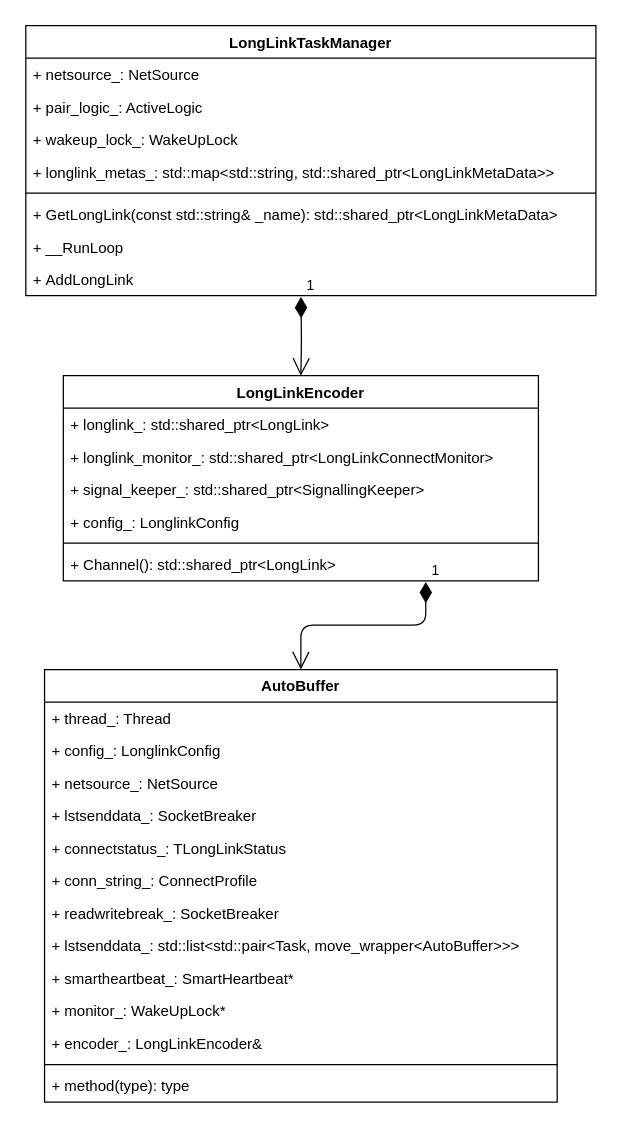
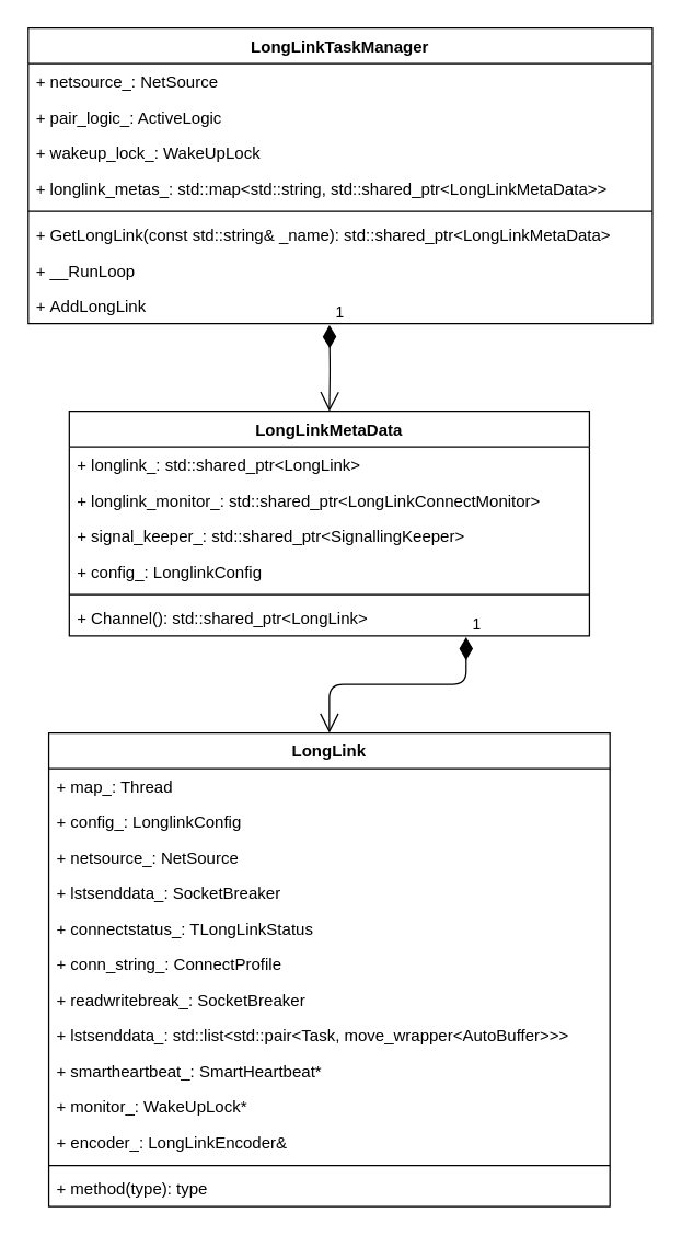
- <mxCell id="11" value="LongLinkEncoder" style="swimlane;fontStyle=1;align=center;verticalAlign=top;childLayout=stackLayout;horizontal=1;startSize=26;horizontalStack=0;resizeParent=1;resizeParentMax=0;resizeLast=0;collapsible=1;marginBottom=0;" vertex="1" parent="1"><mxGeometry x="50" y="300" width="380" height="164" as="geometry" /></mxCell>
+ <mxCell id="11" value="LongLinkMetaData" style="swimlane;fontStyle=1;align=center;verticalAlign=top;childLayout=stackLayout;horizontal=1;startSize=26;horizontalStack=0;resizeParent=1;resizeParentMax=0;resizeLast=0;collapsible=1;marginBottom=0;" vertex="1" parent="1"><mxGeometry x="50" y="300" width="380" height="164" as="geometry" /></mxCell>
- <mxCell id="18" value="AutoBuffer" style="swimlane;fontStyle=1;align=center;verticalAlign=top;childLayout=stackLayout;horizontal=1;startSize=26;horizontalStack=0;resizeParent=1;resizeParentMax=0;resizeLast=0;collapsible=1;marginBottom=0;" vertex="1" parent="1"><mxGeometry x="35" y="535" width="410" height="346" as="geometry" /></mxCell>
+ <mxCell id="18" value="LongLink" style="swimlane;fontStyle=1;align=center;verticalAlign=top;childLayout=stackLayout;horizontal=1;startSize=26;horizontalStack=0;resizeParent=1;resizeParentMax=0;resizeLast=0;collapsible=1;marginBottom=0;" vertex="1" parent="1"><mxGeometry x="35" y="535" width="410" height="346" as="geometry" /></mxCell>
- <mxCell id="19" value="+ thread_: Thread " style="text;strokeColor=none;fillColor=none;align=left;verticalAlign=top;spacingLeft=4;spacingRight=4;overflow=hidden;rotatable=0;points=[[0,0.5],[1,0.5]];portConstraint=eastwest;" vertex="1" parent="18"><mxGeometry y="26" width="410" height="26" as="geometry" /></mxCell>
+ <mxCell id="19" value="+ map_: Thread " style="text;strokeColor=none;fillColor=none;align=left;verticalAlign=top;spacingLeft=4;spacingRight=4;overflow=hidden;rotatable=0;points=[[0,0.5],[1,0.5]];portConstraint=eastwest;" vertex="1" parent="18"><mxGeometry y="26" width="410" height="26" as="geometry" /></mxCell>
